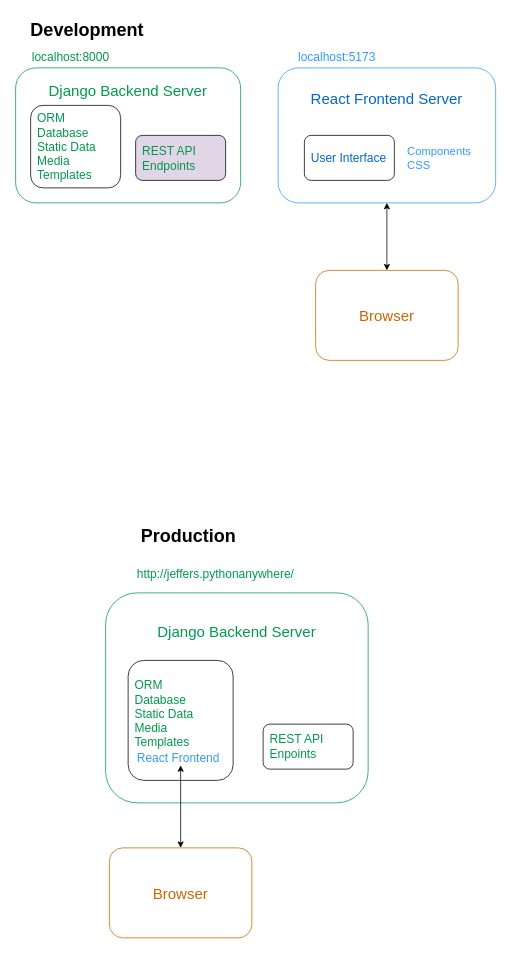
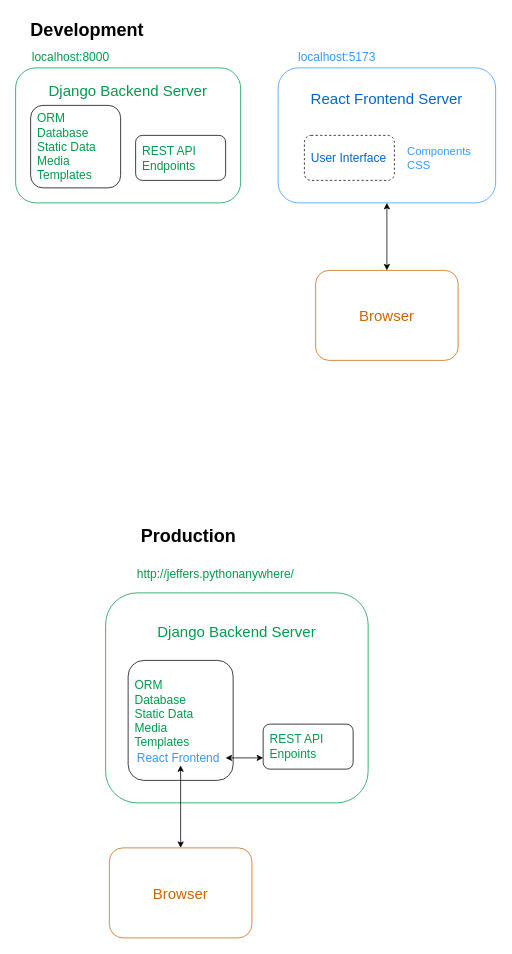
- <mxCell id="6" value="&lt;font style=&quot;font-size: 16px;&quot;&gt;REST API&lt;br&gt;Endpoints&lt;/font&gt;" style="rounded=1;whiteSpace=wrap;html=1;align=left;spacingLeft=7;fontColor=#00994D;fillColor=#e1d5e7;" vertex="1" parent="1"><mxGeometry x="180" y="180" width="120" height="60" as="geometry" /></mxCell>
+ <mxCell id="6" value="&lt;font style=&quot;font-size: 16px;&quot;&gt;REST API&lt;br&gt;Endpoints&lt;/font&gt;" style="rounded=1;whiteSpace=wrap;html=1;align=left;spacingLeft=7;fontColor=#00994D;" vertex="1" parent="1"><mxGeometry x="180" y="180" width="120" height="60" as="geometry" /></mxCell>
- <mxCell id="7" value="&lt;font style=&quot;font-size: 16px;&quot;&gt;User Interface&lt;/font&gt;" style="rounded=1;whiteSpace=wrap;html=1;align=left;spacingLeft=7;fontColor=#0066CC;" vertex="1" parent="1"><mxGeometry x="405" y="180" width="120" height="60" as="geometry" /></mxCell>
+ <mxCell id="7" value="&lt;font style=&quot;font-size: 16px;&quot;&gt;User Interface&lt;/font&gt;" style="rounded=1;whiteSpace=wrap;html=1;align=left;spacingLeft=7;fontColor=#0066CC;dashed=1;" vertex="1" parent="1"><mxGeometry x="405" y="180" width="120" height="60" as="geometry" /></mxCell>
+ <mxCell id="17" value="" style="endArrow=classic;startArrow=classic;html=1;rounded=0;entryX=1;entryY=0.5;entryDx=0;entryDy=0;exitX=0;exitY=0.75;exitDx=0;exitDy=0;" edge="1" parent="1" source="15" target="16"><mxGeometry width="50" height="50" relative="1" as="geometry"><mxPoint x="410" y="740" as="sourcePoint" /><mxPoint x="460" y="690" as="targetPoint" /></mxGeometry></mxCell>
